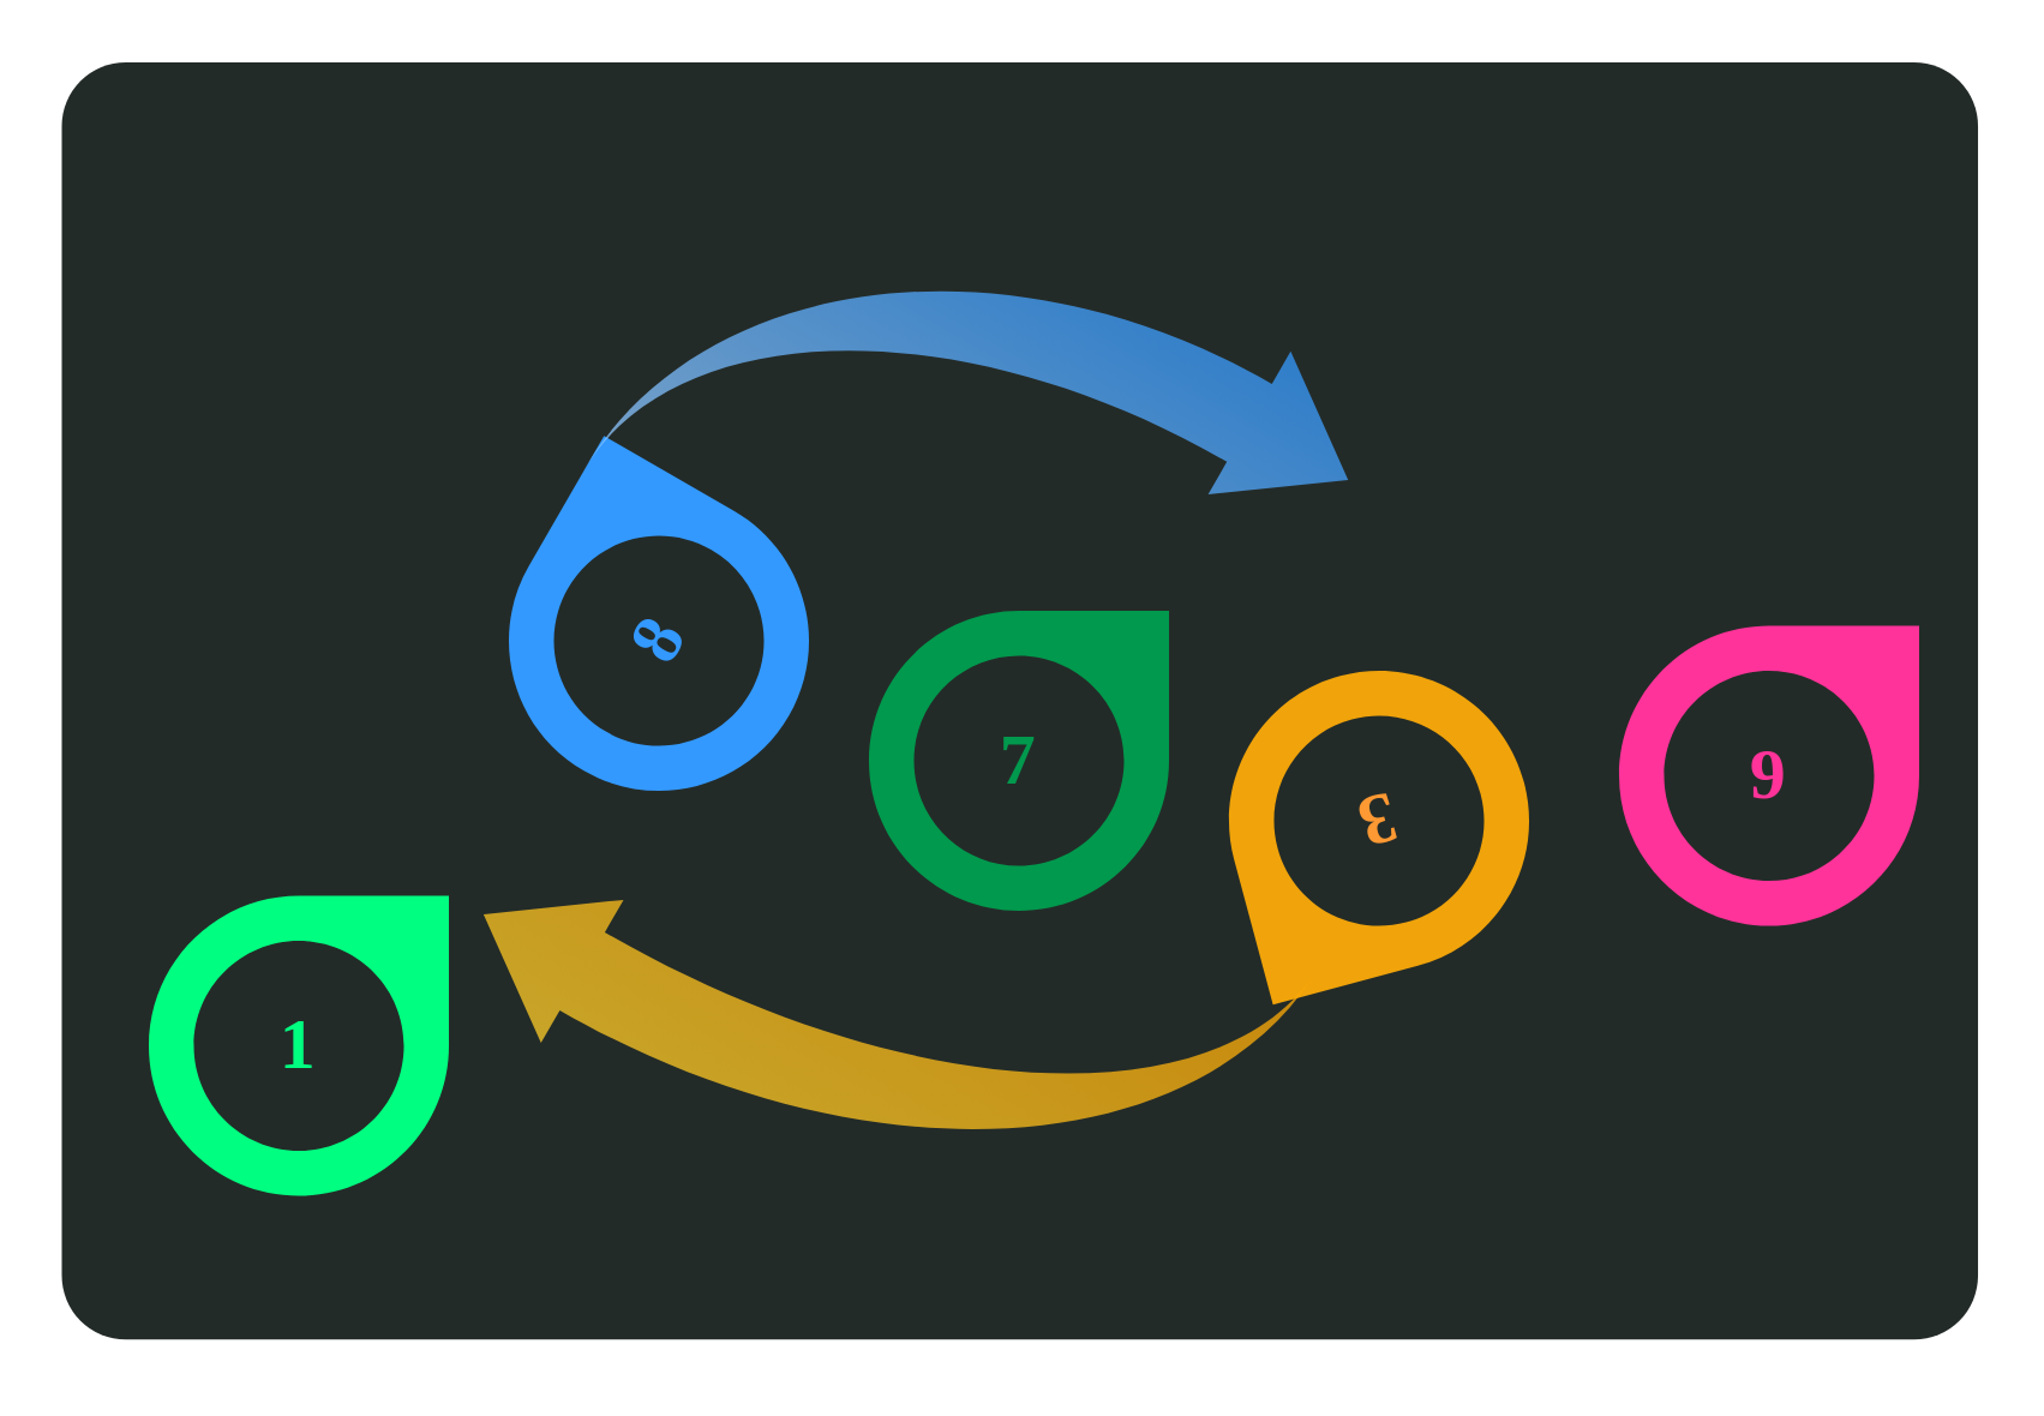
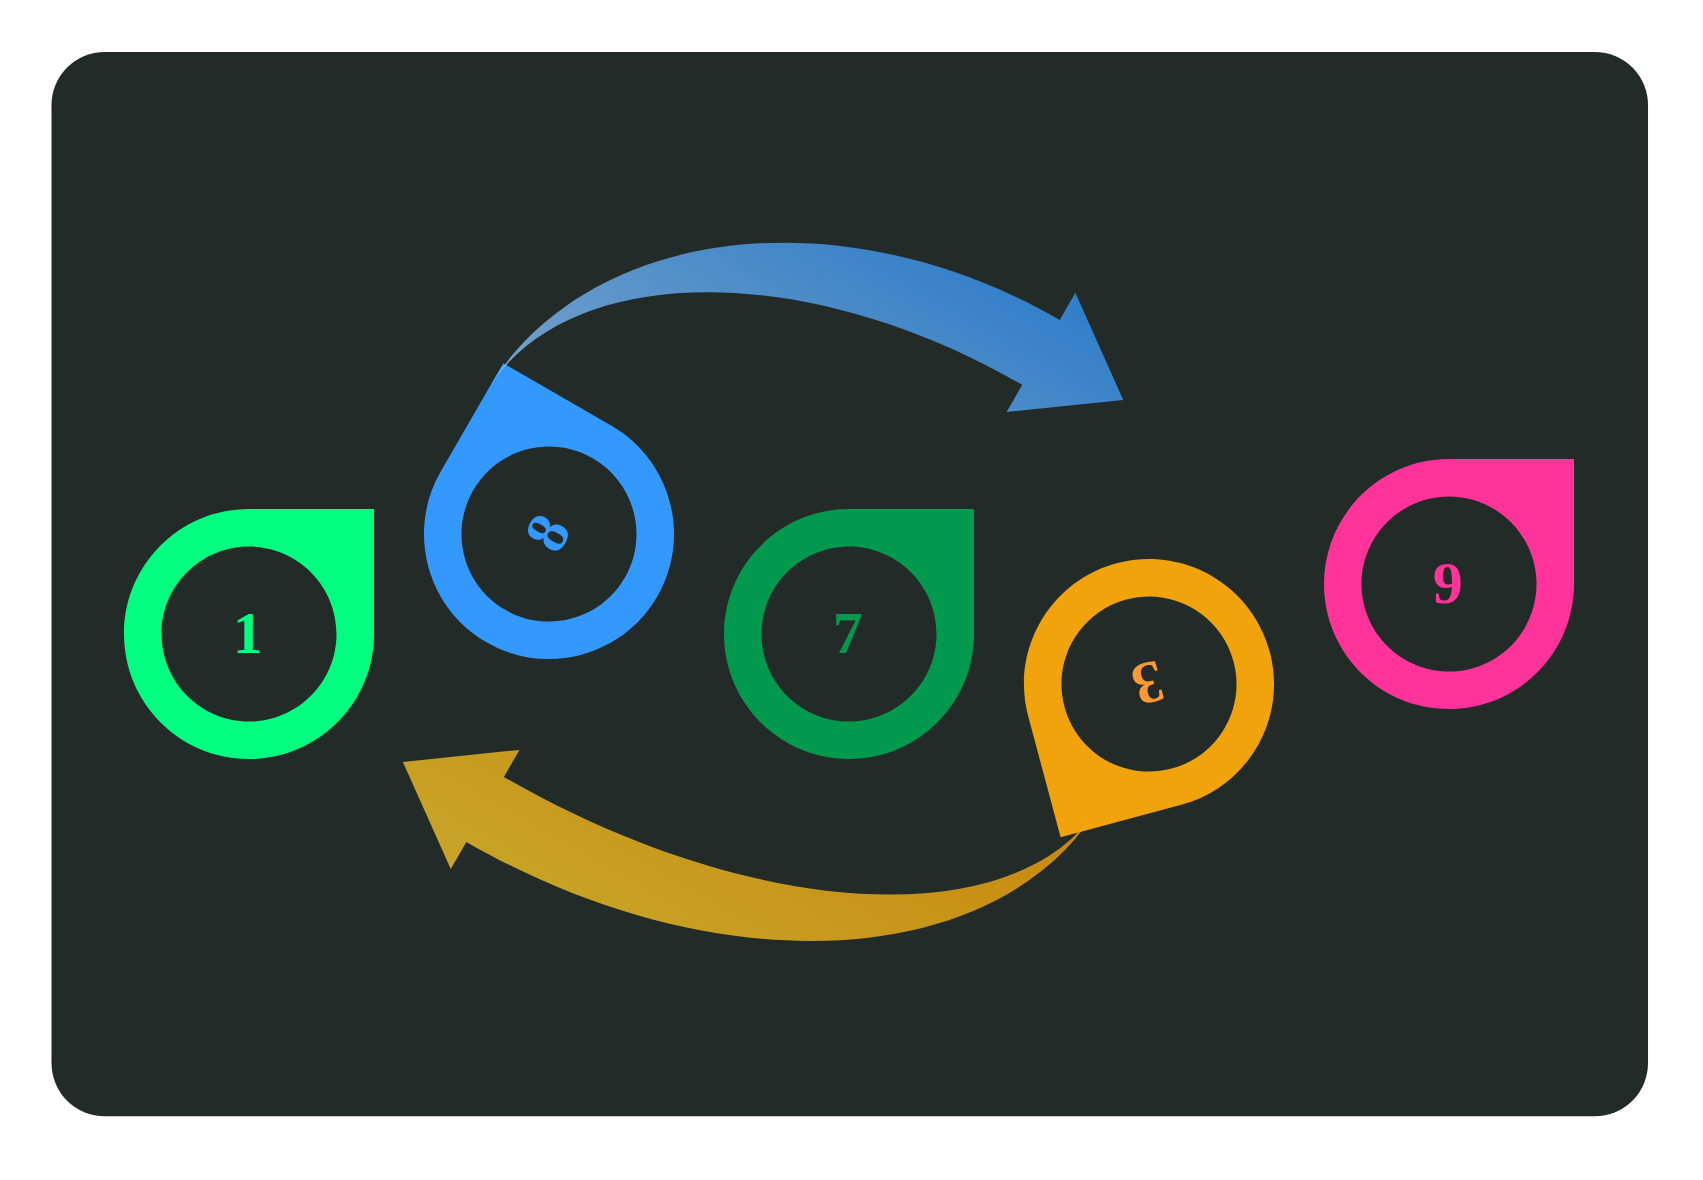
- <mxCell id="7" value="9" style="verticalLabelPosition=middle;verticalAlign=middle;html=1;shape=mxgraph.infographic.circularCallout;dy=15;fillColor=#FF3399;strokeColor=none;labelPosition=center;align=center;fontColor=#FF3399;fontStyle=1;fontSize=24;whiteSpace=wrap;fontFamily=Aptos;" vertex="1" parent="1"><mxGeometry x="539" y="208.13" width="100" height="100" as="geometry" /></mxCell>
+ <mxCell id="7" value="9" style="verticalLabelPosition=middle;verticalAlign=middle;html=1;shape=mxgraph.infographic.circularCallout;dy=15;fillColor=#FF3399;strokeColor=none;labelPosition=center;align=center;fontColor=#FF3399;fontStyle=1;fontSize=24;whiteSpace=wrap;fontFamily=Aptos;" vertex="1" parent="1"><mxGeometry x="529" y="183.13" width="100" height="100" as="geometry" /></mxCell>
- <mxCell id="5" value="1" style="verticalLabelPosition=middle;verticalAlign=middle;html=1;shape=mxgraph.infographic.circularCallout;dy=15;fillColor=#00FF80;strokeColor=none;labelPosition=center;align=center;fontColor=#00FF80;fontStyle=1;fontSize=24;whiteSpace=wrap;fontFamily=Aptos;" vertex="1" parent="1"><mxGeometry x="49" y="298.13" width="100" height="100" as="geometry" /></mxCell>
+ <mxCell id="5" value="1" style="verticalLabelPosition=middle;verticalAlign=middle;html=1;shape=mxgraph.infographic.circularCallout;dy=15;fillColor=#00FF80;strokeColor=none;labelPosition=center;align=center;fontColor=#00FF80;fontStyle=1;fontSize=24;whiteSpace=wrap;fontFamily=Aptos;" vertex="1" parent="1"><mxGeometry x="49" y="203.13" width="100" height="100" as="geometry" /></mxCell>
